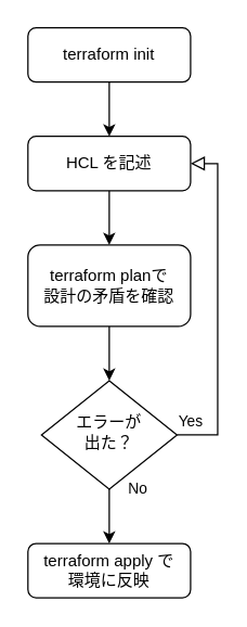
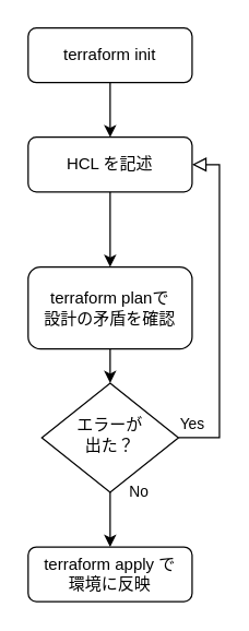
- <mxCell id="8" value="terraform planで&lt;br&gt;設計の矛盾を確認" style="whiteSpace=wrap;html=1;rounded=1;shadow=0;strokeWidth=1;glass=0;" vertex="1" parent="1"><mxGeometry x="20" y="180" width="120" height="60" as="geometry" /></mxCell>
+ <mxCell id="8" value="terraform planで&lt;br&gt;設計の矛盾を確認" style="whiteSpace=wrap;html=1;rounded=1;shadow=0;strokeWidth=1;glass=0;" vertex="1" parent="1"><mxGeometry x="20" y="195" width="120" height="60" as="geometry" /></mxCell>
